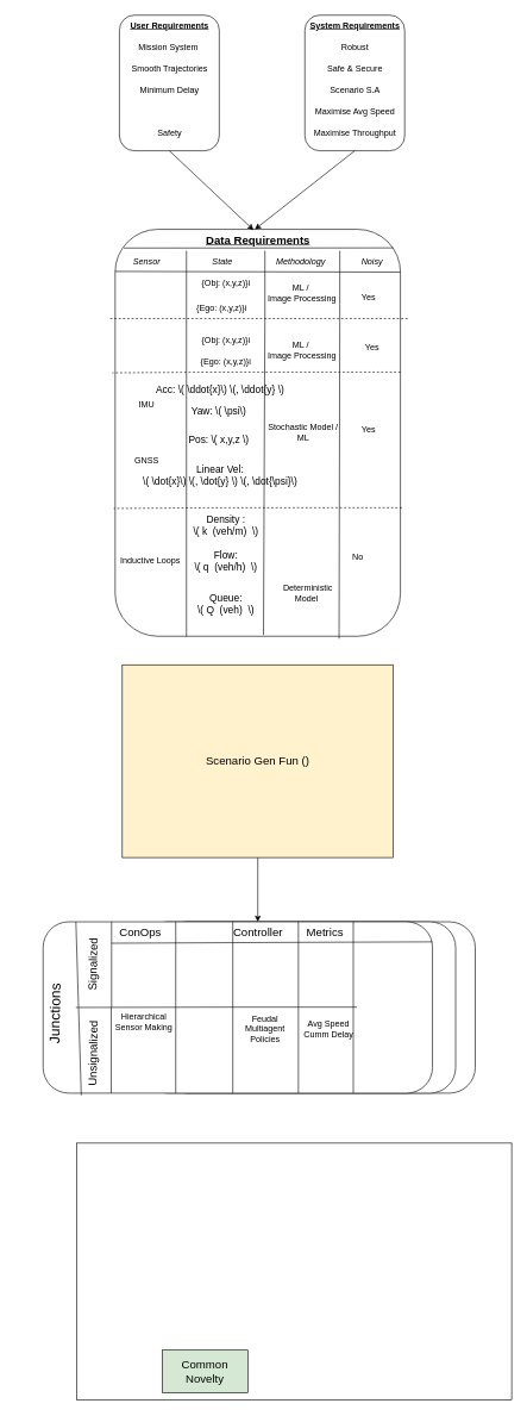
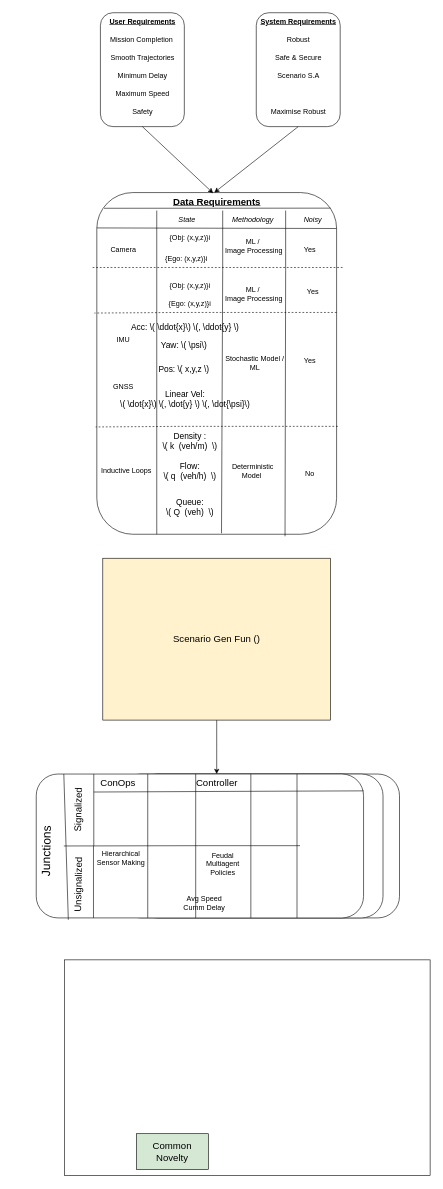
- <mxCell id="5" value="Mission System&amp;nbsp;" style="text;html=1;align=center;verticalAlign=middle;resizable=0;points=[];autosize=1;strokeColor=none;fillColor=none;" parent="2" vertex="1"><mxGeometry x="5" y="30.001" width="130" height="30" as="geometry" /></mxCell>
+ <mxCell id="5" value="Mission Completion&amp;nbsp;" style="text;html=1;align=center;verticalAlign=middle;resizable=0;points=[];autosize=1;strokeColor=none;fillColor=none;" parent="2" vertex="1"><mxGeometry x="5" y="30.001" width="130" height="30" as="geometry" /></mxCell>
+ <mxCell id="8" value="Maximum Speed" style="text;html=1;align=center;verticalAlign=middle;resizable=0;points=[];autosize=1;strokeColor=none;fillColor=none;" parent="2" vertex="1"><mxGeometry x="15" y="119.996" width="110" height="30" as="geometry" /></mxCell>
- <mxCell id="16" value="Maximise Avg Speed" style="text;html=1;align=center;verticalAlign=middle;resizable=0;points=[];autosize=1;strokeColor=none;fillColor=none;" parent="10" vertex="1"><mxGeometry y="119.996" width="140" height="30" as="geometry" /></mxCell>
- <mxCell id="17" value="Maximise Throughput" style="text;html=1;align=center;verticalAlign=middle;resizable=0;points=[];autosize=1;strokeColor=none;fillColor=none;" parent="10" vertex="1"><mxGeometry y="149.999" width="140" height="30" as="geometry" /></mxCell>
+ <mxCell id="17" value="Maximise Robust" style="text;html=1;align=center;verticalAlign=middle;resizable=0;points=[];autosize=1;strokeColor=none;fillColor=none;" parent="10" vertex="1"><mxGeometry y="149.999" width="140" height="30" as="geometry" /></mxCell>
- <mxCell id="21" value="&lt;i&gt;Sensor&lt;/i&gt;" style="text;html=1;align=center;verticalAlign=middle;resizable=0;points=[];autosize=1;strokeColor=none;fillColor=none;" parent="18" vertex="1"><mxGeometry x="24.286" y="29.998" width="60" height="30" as="geometry" /></mxCell>
+ <mxCell id="22" value="Camera" style="text;html=1;align=center;verticalAlign=middle;resizable=0;points=[];autosize=1;strokeColor=none;fillColor=none;" parent="18" vertex="1"><mxGeometry x="19.286" y="80.002" width="70" height="30" as="geometry" /></mxCell>
- <mxCell id="55" value="No" style="text;html=1;align=center;verticalAlign=middle;resizable=0;points=[];autosize=1;strokeColor=none;fillColor=none;" parent="18" vertex="1"><mxGeometry x="329.996" y="444.998" width="40" height="30" as="geometry" /></mxCell>
+ <mxCell id="55" value="No" style="text;html=1;align=center;verticalAlign=middle;resizable=0;points=[];autosize=1;strokeColor=none;fillColor=none;" parent="18" vertex="1"><mxGeometry x="344.996" y="454.998" width="40" height="30" as="geometry" /></mxCell>
- <mxCell id="54" value="Deterministic &lt;br&gt;Model&amp;nbsp;" style="text;html=1;align=center;verticalAlign=middle;resizable=0;points=[];autosize=1;strokeColor=none;fillColor=none;" parent="18" vertex="1"><mxGeometry x="234.996" y="490.002" width="90" height="40" as="geometry" /></mxCell>
+ <mxCell id="54" value="Deterministic &lt;br&gt;Model&amp;nbsp;" style="text;html=1;align=center;verticalAlign=middle;resizable=0;points=[];autosize=1;strokeColor=none;fillColor=none;" parent="18" vertex="1"><mxGeometry x="224.996" y="445.002" width="90" height="40" as="geometry" /></mxCell>
- <mxCell id="73" value="Metrics" style="text;html=1;align=center;verticalAlign=middle;resizable=0;points=[];autosize=1;strokeColor=none;fillColor=none;fontSize=16;" parent="60" vertex="1"><mxGeometry x="359.957" width="80" height="30" as="geometry" /></mxCell>
- <mxCell id="80" value="Avg Speed&lt;br&gt;Cumm Delay" style="text;html=1;align=center;verticalAlign=middle;resizable=0;points=[];autosize=1;strokeColor=none;fillColor=none;" parent="60" vertex="1"><mxGeometry x="359.954" y="129.996" width="90" height="40" as="geometry" /></mxCell>
+ <mxCell id="80" value="Avg Speed&lt;br&gt;Cumm Delay" style="text;html=1;align=center;verticalAlign=middle;resizable=0;points=[];autosize=1;strokeColor=none;fillColor=none;" parent="60" vertex="1"><mxGeometry x="239.954" y="194.996" width="90" height="40" as="geometry" /></mxCell>
